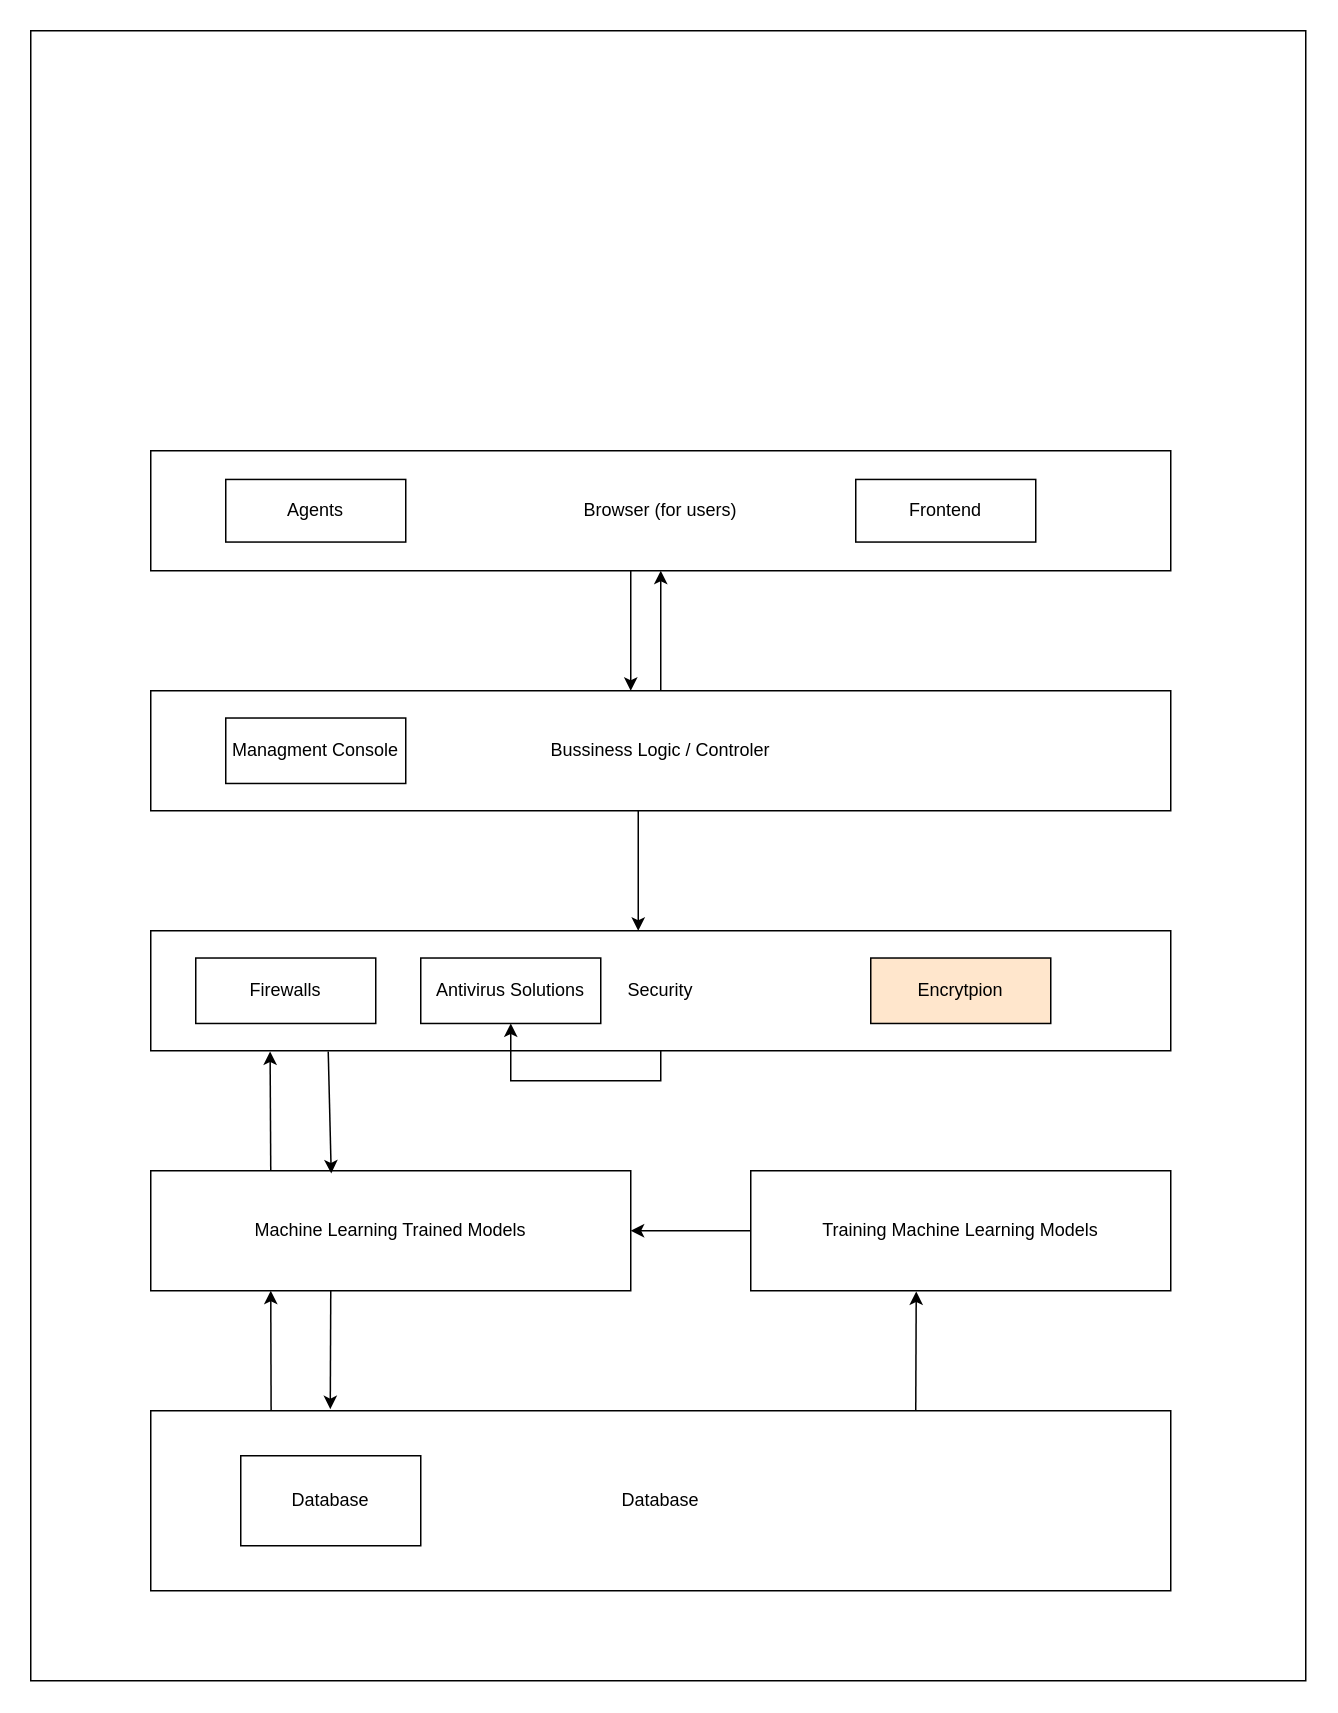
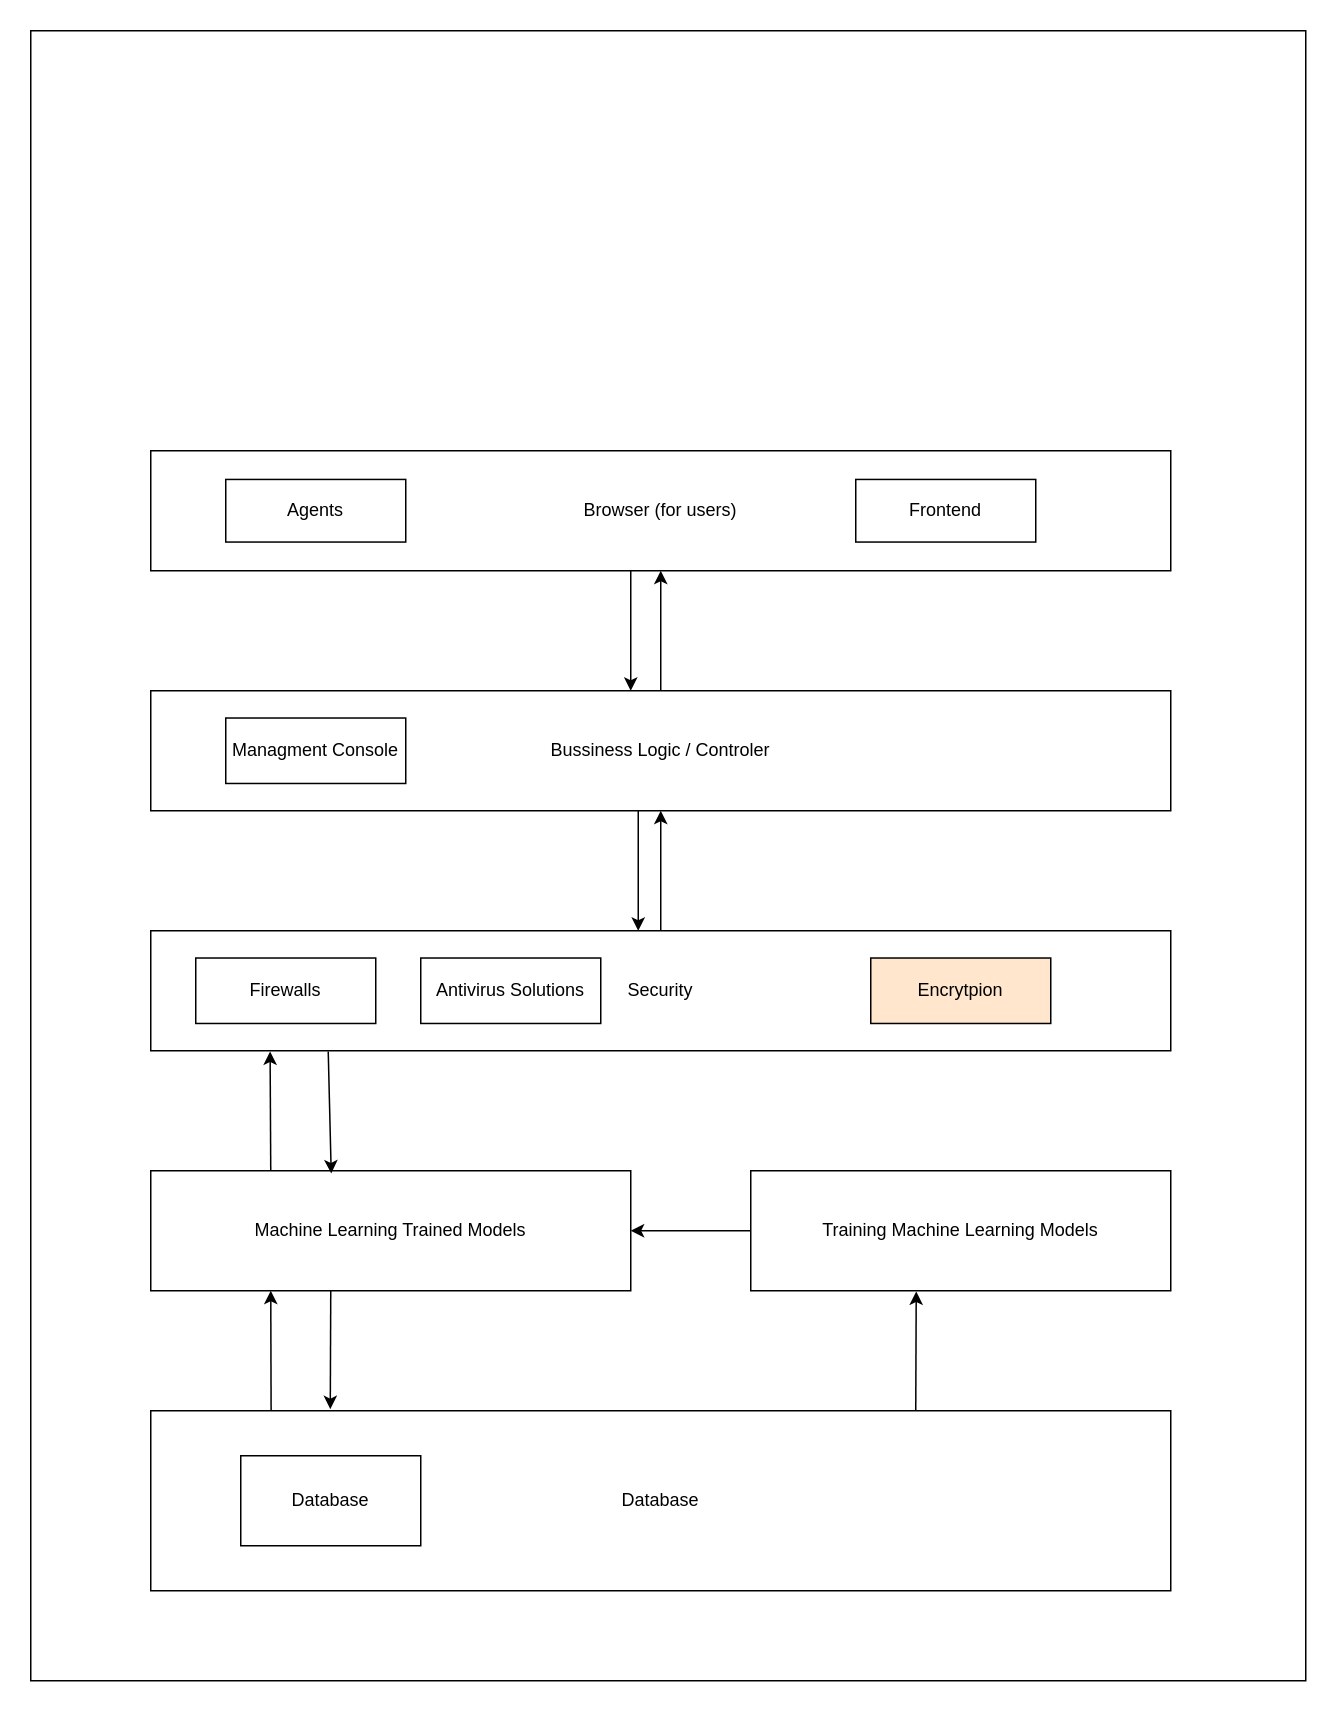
- <mxCell id="25" value="" style="edgeStyle=orthogonalEdgeStyle;rounded=0;orthogonalLoop=1;jettySize=auto;html=1;" edge="1" parent="1" source="14" target="15"><mxGeometry relative="1" as="geometry" /></mxCell>
+ <mxCell id="25" value="" style="edgeStyle=orthogonalEdgeStyle;rounded=0;orthogonalLoop=1;jettySize=auto;html=1;" edge="1" parent="1" source="14" target="19"><mxGeometry relative="1" as="geometry" /></mxCell>
